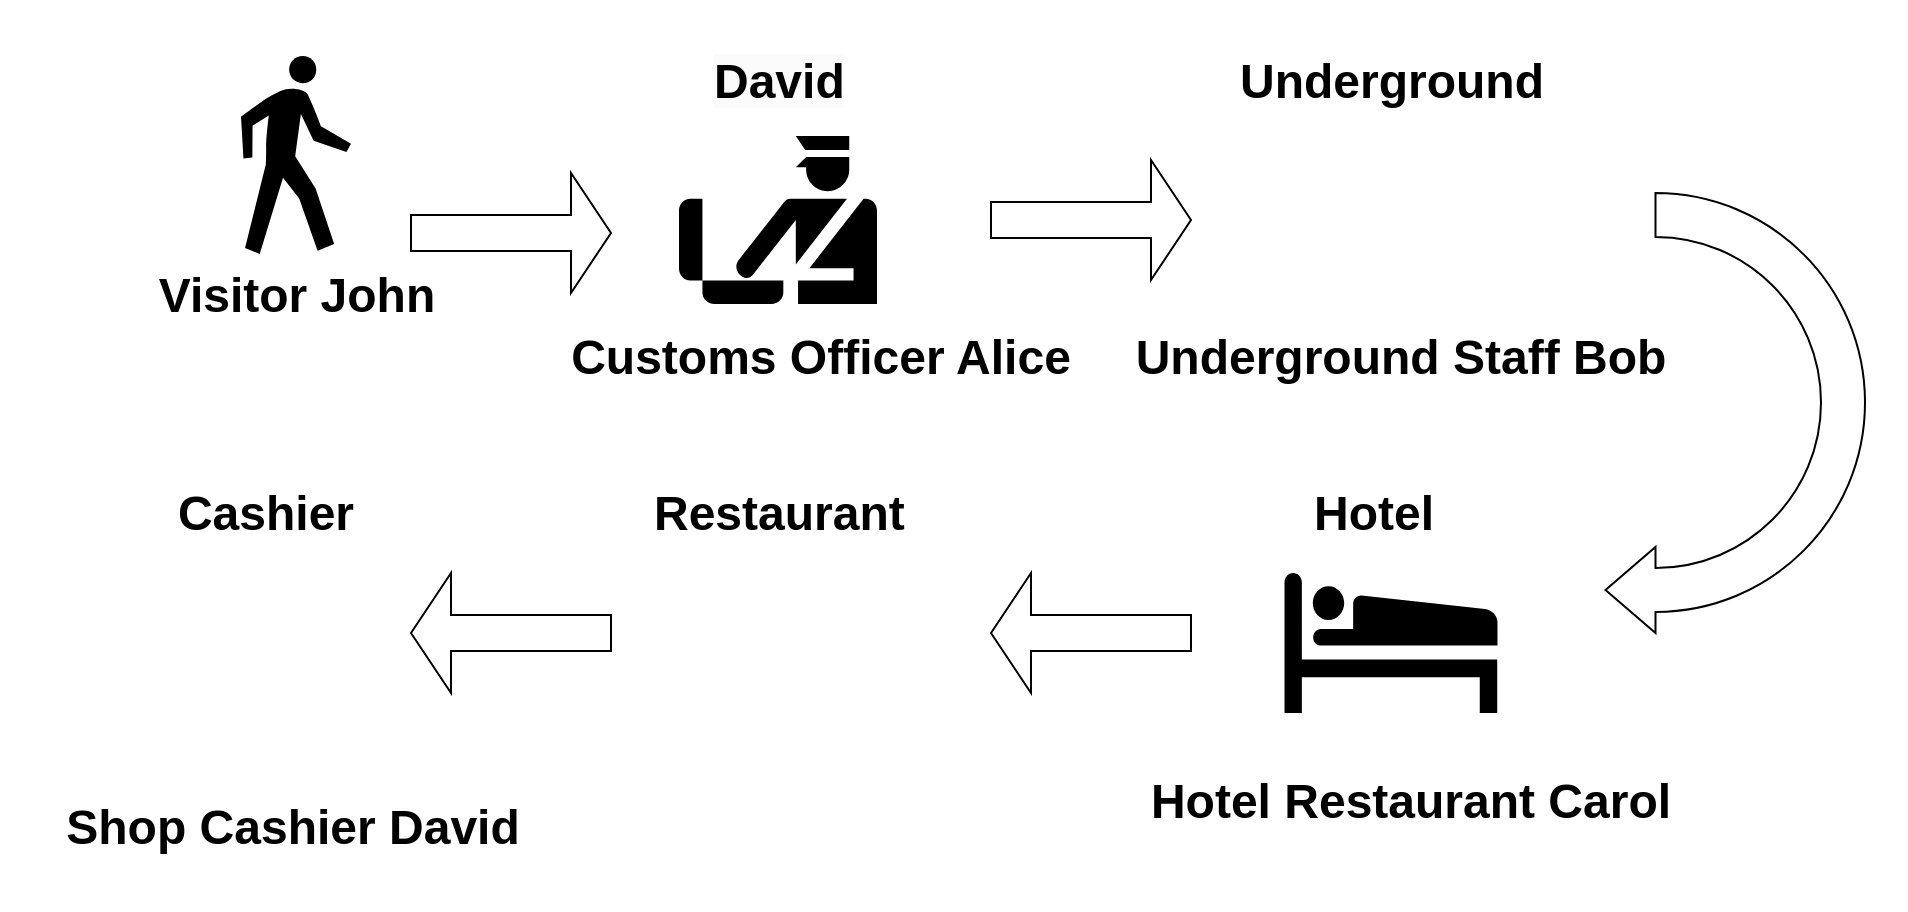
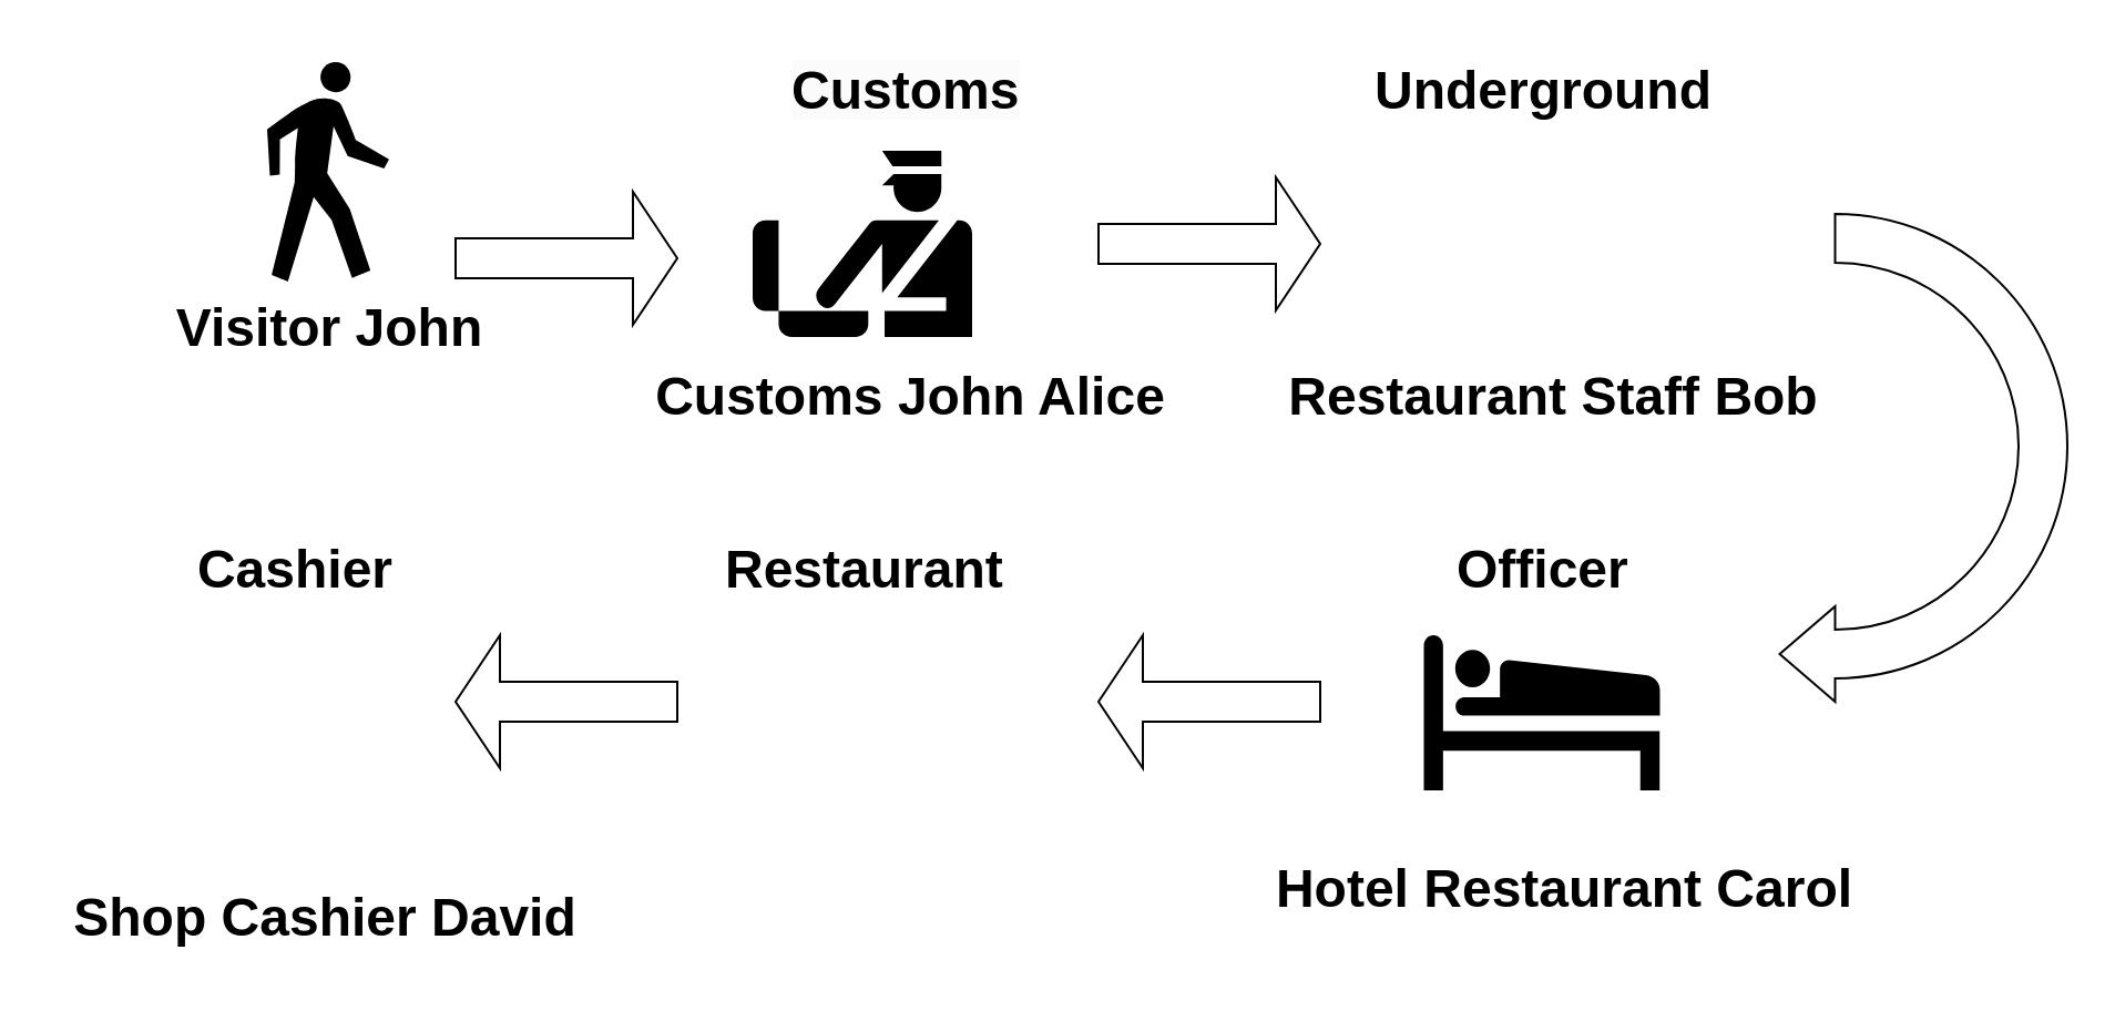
- <mxCell id="7" value="&lt;b style=&quot;border-color: var(--border-color); color: rgb(0, 0, 0); font-family: Helvetica; font-style: normal; font-variant-ligatures: normal; font-variant-caps: normal; letter-spacing: normal; orphans: 2; text-align: center; text-indent: 0px; text-transform: none; widows: 2; word-spacing: 0px; -webkit-text-stroke-width: 0px; background-color: rgb(251, 251, 251); text-decoration-thickness: initial; text-decoration-style: initial; text-decoration-color: initial; font-size: 24px;&quot;&gt;David&lt;/b&gt;" style="text;whiteSpace=wrap;html=1;movable=1;resizable=1;rotatable=1;deletable=1;editable=1;locked=0;connectable=1;" parent="4" vertex="1"><mxGeometry x="80" width="140" height="50" as="geometry" /></mxCell>
+ <mxCell id="7" value="&lt;b style=&quot;border-color: var(--border-color); color: rgb(0, 0, 0); font-family: Helvetica; font-style: normal; font-variant-ligatures: normal; font-variant-caps: normal; letter-spacing: normal; orphans: 2; text-align: center; text-indent: 0px; text-transform: none; widows: 2; word-spacing: 0px; -webkit-text-stroke-width: 0px; background-color: rgb(251, 251, 251); text-decoration-thickness: initial; text-decoration-style: initial; text-decoration-color: initial; font-size: 24px;&quot;&gt;Customs&lt;/b&gt;" style="text;whiteSpace=wrap;html=1;movable=1;resizable=1;rotatable=1;deletable=1;editable=1;locked=0;connectable=1;" parent="4" vertex="1"><mxGeometry x="80" width="140" height="50" as="geometry" /></mxCell>
- <mxCell id="6" value="&lt;b style=&quot;border-color: var(--border-color); font-size: 24px;&quot;&gt;Customs Officer Alice&lt;/b&gt;" style="text;html=1;align=center;verticalAlign=middle;resizable=1;points=[];autosize=1;strokeColor=none;fillColor=none;movable=1;rotatable=1;deletable=1;editable=1;locked=0;connectable=1;" parent="4" vertex="1"><mxGeometry y="139" width="270" height="40" as="geometry" /></mxCell>
+ <mxCell id="6" value="&lt;b style=&quot;border-color: var(--border-color); font-size: 24px;&quot;&gt;Customs John Alice&lt;/b&gt;" style="text;html=1;align=center;verticalAlign=middle;resizable=1;points=[];autosize=1;strokeColor=none;fillColor=none;movable=1;rotatable=1;deletable=1;editable=1;locked=0;connectable=1;" parent="4" vertex="1"><mxGeometry y="139" width="270" height="40" as="geometry" /></mxCell>
- <mxCell id="11" value="&lt;font style=&quot;font-size: 24px;&quot;&gt;&lt;b&gt;Underground Staff Bob&lt;/b&gt;&lt;/font&gt;" style="text;html=1;align=center;verticalAlign=middle;resizable=0;points=[];autosize=1;strokeColor=none;fillColor=none;" vertex="1" parent="1"><mxGeometry x="555" y="158.5" width="290" height="40" as="geometry" /></mxCell>
+ <mxCell id="11" value="&lt;font style=&quot;font-size: 24px;&quot;&gt;&lt;b&gt;Restaurant Staff Bob&lt;/b&gt;&lt;/font&gt;" style="text;html=1;align=center;verticalAlign=middle;resizable=0;points=[];autosize=1;strokeColor=none;fillColor=none;" vertex="1" parent="1"><mxGeometry x="555" y="158.5" width="290" height="40" as="geometry" /></mxCell>
- <mxCell id="14" value="&lt;div style=&quot;text-align: center;&quot;&gt;&lt;span style=&quot;background-color: initial; font-size: 24px;&quot;&gt;&lt;b&gt;Hotel&lt;/b&gt;&lt;/span&gt;&lt;/div&gt;" style="text;whiteSpace=wrap;html=1;" vertex="1" parent="1"><mxGeometry x="655" y="236" width="140" height="50" as="geometry" /></mxCell>
+ <mxCell id="14" value="&lt;div style=&quot;text-align: center;&quot;&gt;&lt;span style=&quot;background-color: initial; font-size: 24px;&quot;&gt;&lt;b&gt;Officer&lt;/b&gt;&lt;/span&gt;&lt;/div&gt;" style="text;whiteSpace=wrap;html=1;" vertex="1" parent="1"><mxGeometry x="655" y="236" width="140" height="50" as="geometry" /></mxCell>
